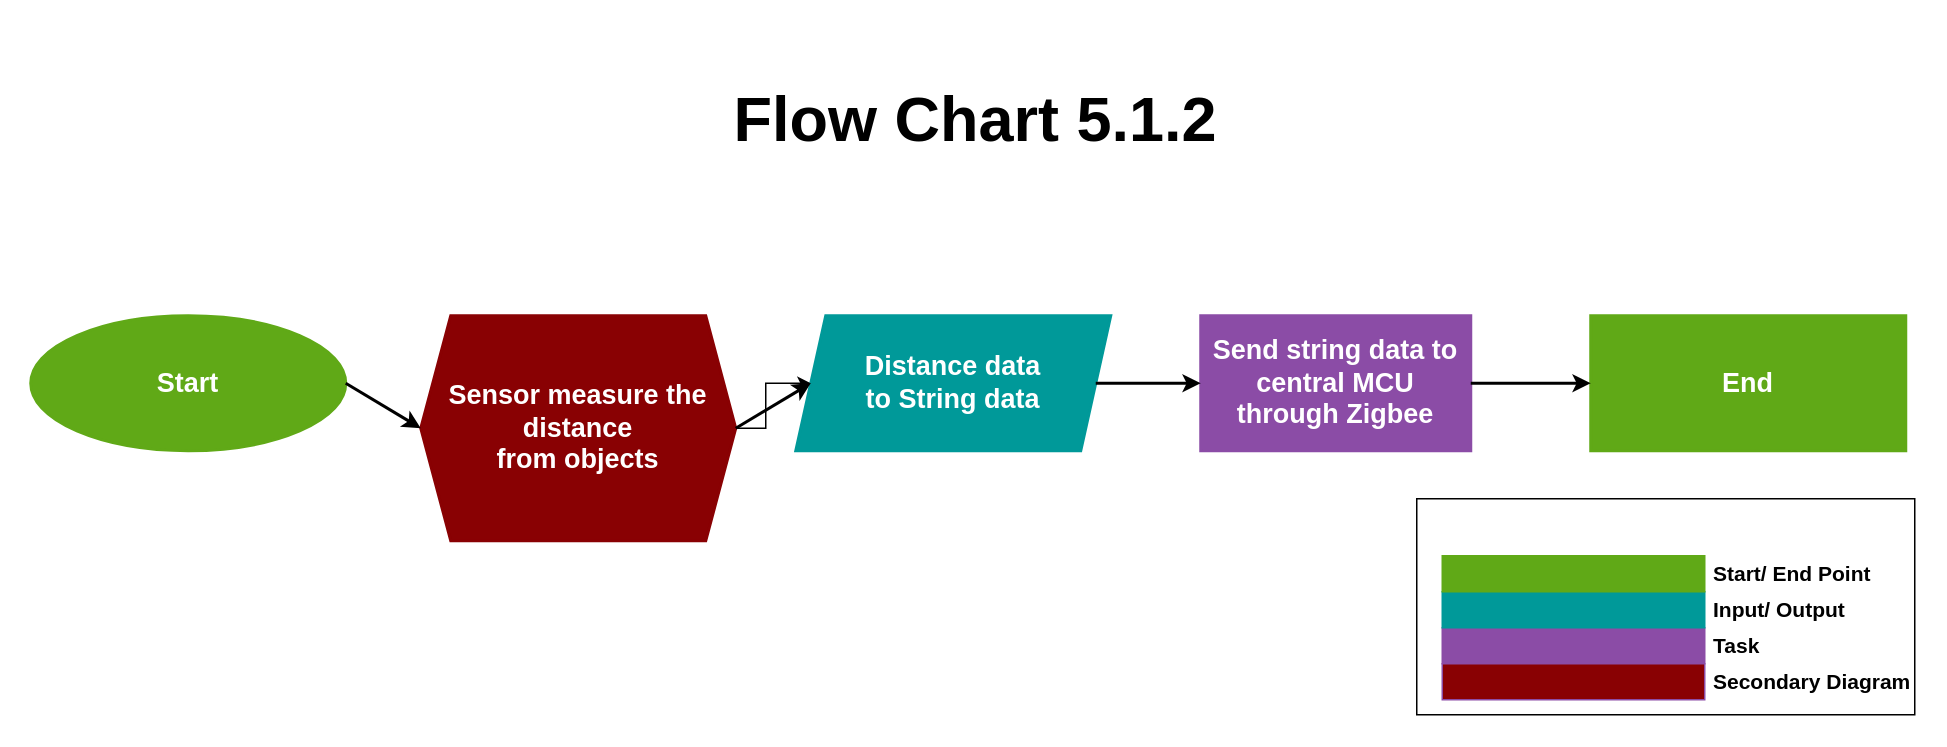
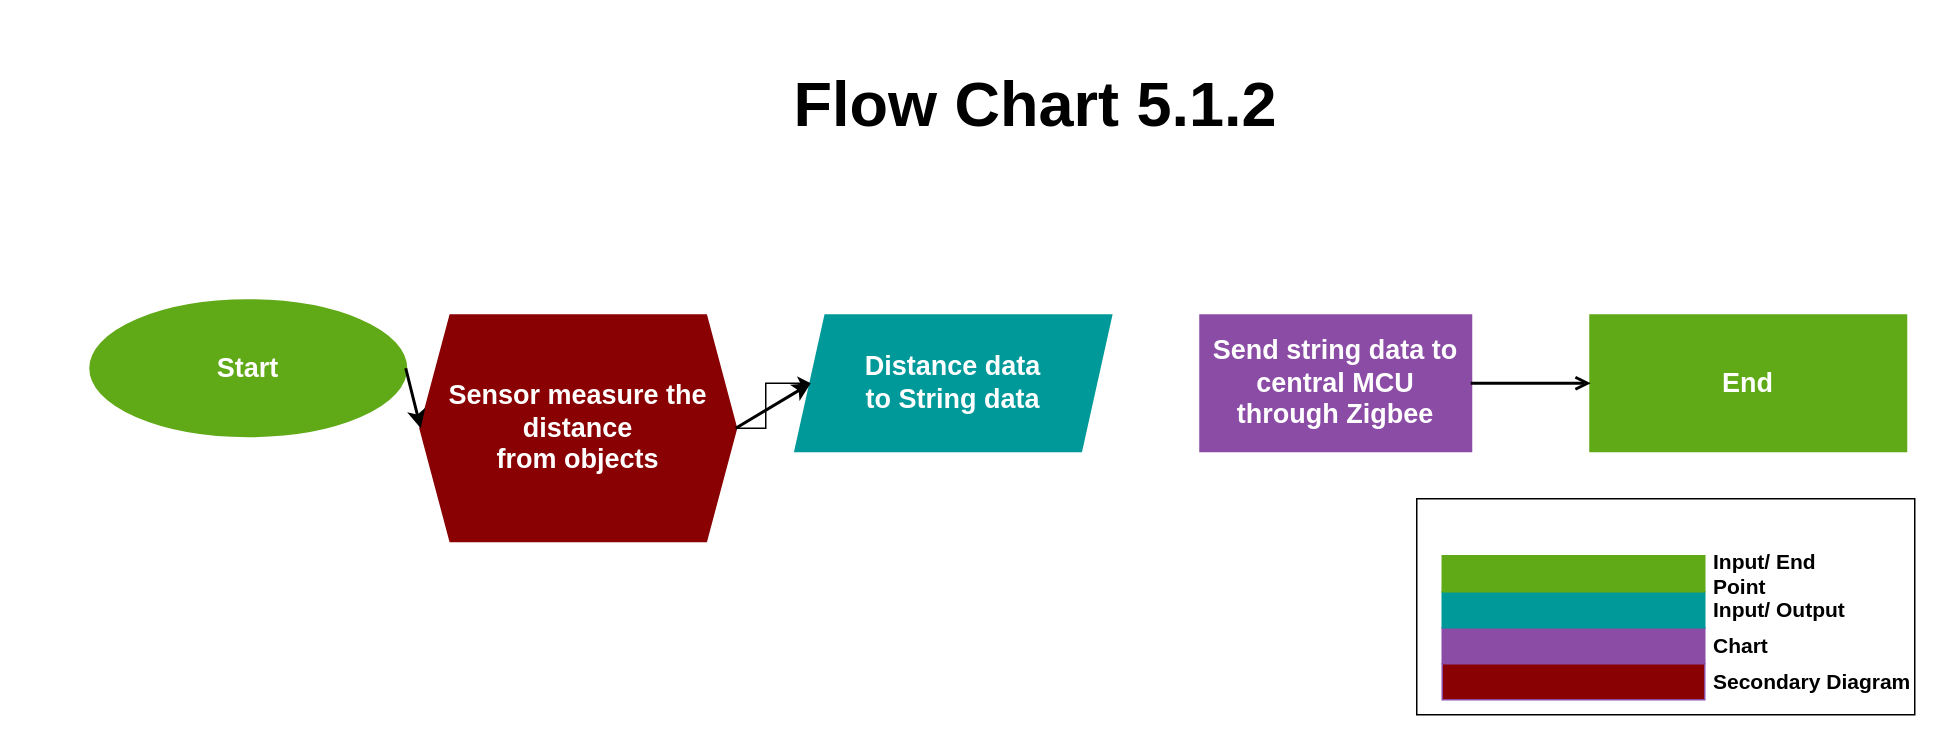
- <mxCell id="22" value="Flow Chart 5.1.2" style="text;html=1;align=center;verticalAlign=middle;whiteSpace=wrap;rounded=0;fontSize=42;fontStyle=1" parent="1" vertex="1"><mxGeometry x="470" y="20" width="360" height="120" as="geometry" /></mxCell>
+ <mxCell id="22" value="Flow Chart 5.1.2" style="text;html=1;align=center;verticalAlign=middle;whiteSpace=wrap;rounded=0;fontSize=42;fontStyle=1" parent="1" vertex="1"><mxGeometry x="510" y="10" width="360" height="120" as="geometry" /></mxCell>
- <mxCell id="2" value="Start" style="ellipse;whiteSpace=wrap;html=1;fontStyle=1;fontSize=18;strokeWidth=2;fillColor=#60A917;strokeColor=#60A917;fontColor=#FFFFFF;" parent="1" vertex="1"><mxGeometry x="20" y="210" width="210" height="90" as="geometry" /></mxCell>
+ <mxCell id="2" value="Start" style="ellipse;whiteSpace=wrap;html=1;fontStyle=1;fontSize=18;strokeWidth=2;fillColor=#60A917;strokeColor=#60A917;fontColor=#FFFFFF;" parent="1" vertex="1"><mxGeometry x="60" y="200" width="210" height="90" as="geometry" /></mxCell>
- <mxCell id="8" value="" style="endArrow=classic;html=1;rounded=0;entryX=0;entryY=0.5;entryDx=0;entryDy=0;exitX=1;exitY=0.5;exitDx=0;exitDy=0;strokeWidth=2;" parent="1" source="5" target="3" edge="1"><mxGeometry width="50" height="50" relative="1" as="geometry"><mxPoint x="724" y="359" as="sourcePoint" /><mxPoint x="774" y="309" as="targetPoint" /></mxGeometry></mxCell>
- <mxCell id="11" value="" style="endArrow=classic;html=1;rounded=0;entryX=0;entryY=0.5;entryDx=0;entryDy=0;exitX=1;exitY=0.5;exitDx=0;exitDy=0;strokeWidth=2;" parent="1" source="3" target="4" edge="1"><mxGeometry width="50" height="50" relative="1" as="geometry"><mxPoint x="820" y="376" as="sourcePoint" /><mxPoint x="870" y="326" as="targetPoint" /></mxGeometry></mxCell>
+ <mxCell id="11" value="" style="endArrow=open;html=1;rounded=0;entryX=0;entryY=0.5;entryDx=0;entryDy=0;exitX=1;exitY=0.5;exitDx=0;exitDy=0;strokeWidth=2;" parent="1" source="3" target="4" edge="1"><mxGeometry width="50" height="50" relative="1" as="geometry"><mxPoint x="820" y="376" as="sourcePoint" /><mxPoint x="870" y="326" as="targetPoint" /></mxGeometry></mxCell>
- <mxCell id="17" value="Start/ End Point" style="text;html=1;align=left;verticalAlign=middle;whiteSpace=wrap;rounded=0;fontStyle=1;fontSize=14;" parent="12" vertex="1"><mxGeometry x="196" y="35" width="109" height="30" as="geometry" /></mxCell>
+ <mxCell id="17" value="Input/ End Point" style="text;html=1;align=left;verticalAlign=middle;whiteSpace=wrap;rounded=0;fontStyle=1;fontSize=14;" parent="12" vertex="1"><mxGeometry x="196" y="35" width="109" height="30" as="geometry" /></mxCell>
- <mxCell id="19" value="Task" style="text;html=1;align=left;verticalAlign=middle;whiteSpace=wrap;rounded=0;fontStyle=1;fontSize=14;" parent="12" vertex="1"><mxGeometry x="196" y="83" width="81" height="30" as="geometry" /></mxCell>
+ <mxCell id="19" value="Chart" style="text;html=1;align=left;verticalAlign=middle;whiteSpace=wrap;rounded=0;fontStyle=1;fontSize=14;" parent="12" vertex="1"><mxGeometry x="196" y="83" width="81" height="30" as="geometry" /></mxCell>
